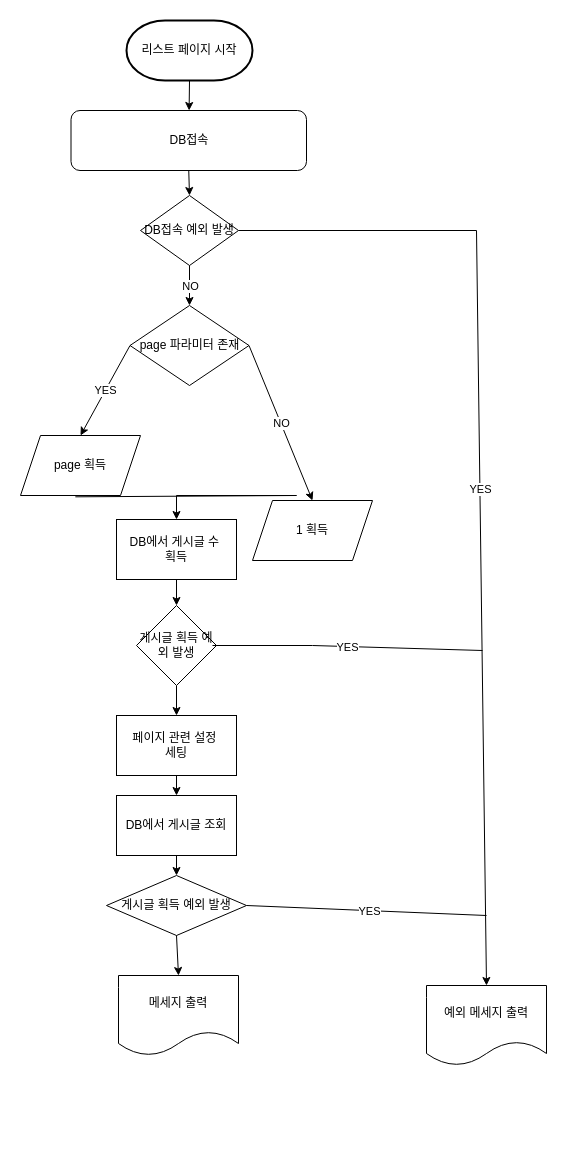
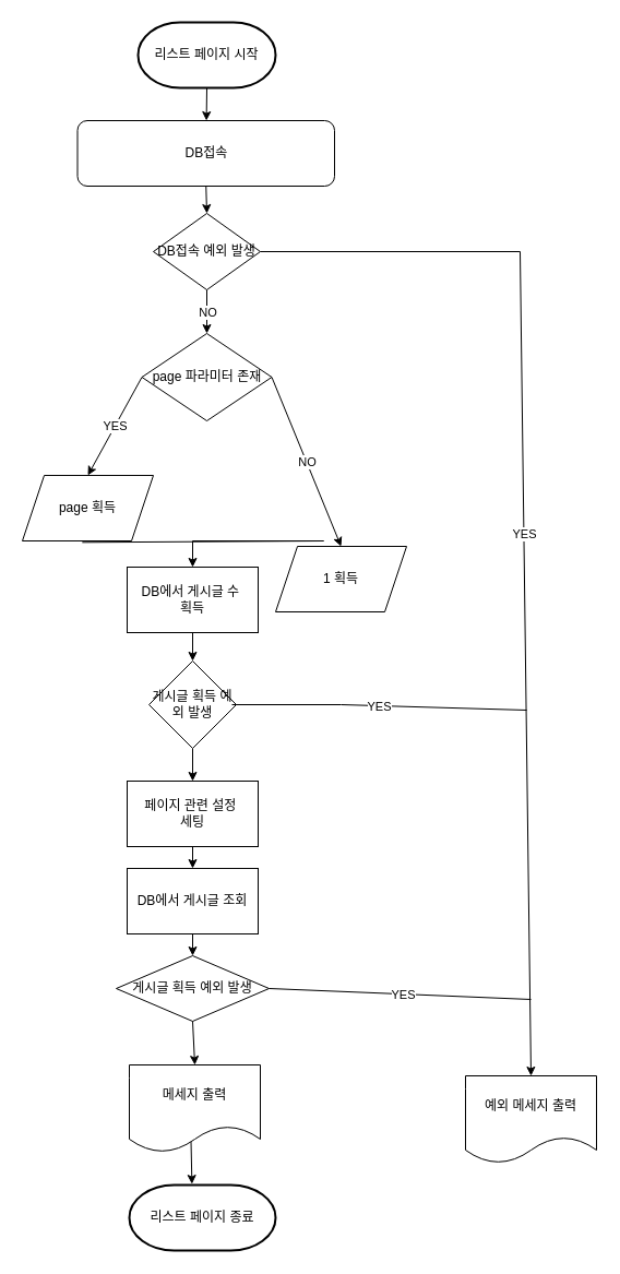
+ <mxCell id="27" value="" style="endArrow=classic;html=1;rounded=0;exitX=0.471;exitY=0.88;exitDx=0;exitDy=0;entryX=0.428;entryY=-0.015;entryDx=0;entryDy=0;exitPerimeter=0;entryPerimeter=0;" edge="1" parent="1" source="23" target="8"><mxGeometry width="50" height="50" relative="1" as="geometry"><mxPoint x="235.57" y="925" as="sourcePoint" /><mxPoint x="235.57" y="945" as="targetPoint" /></mxGeometry></mxCell>
+ <mxCell id="8" value="리스트 페이지 종료" style="strokeWidth=2;html=1;shape=mxgraph.flowchart.terminator;whiteSpace=wrap;" vertex="1" parent="1"><mxGeometry x="118" y="1085" width="134" height="60" as="geometry" /></mxCell>
